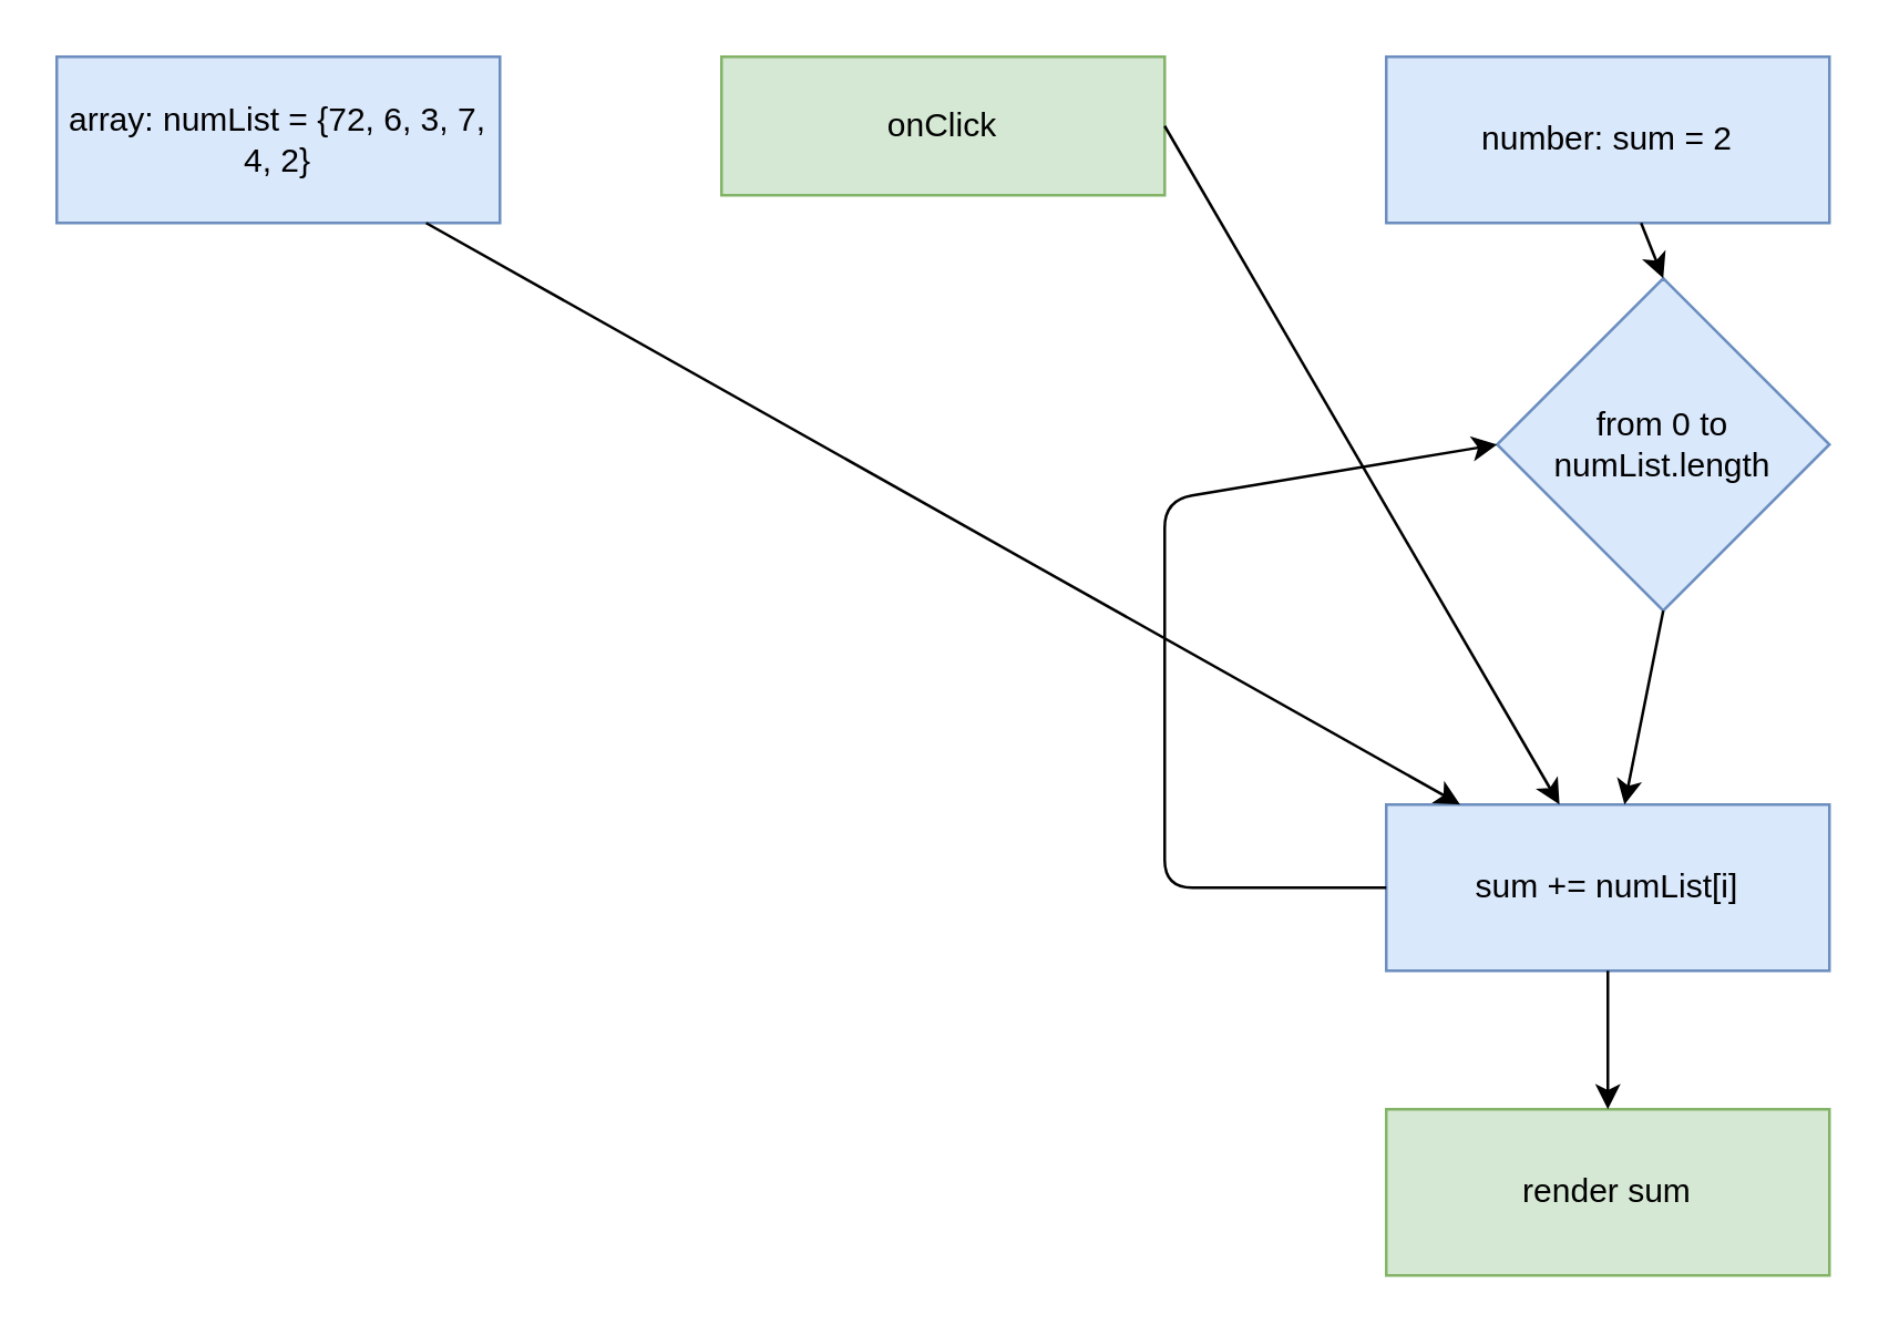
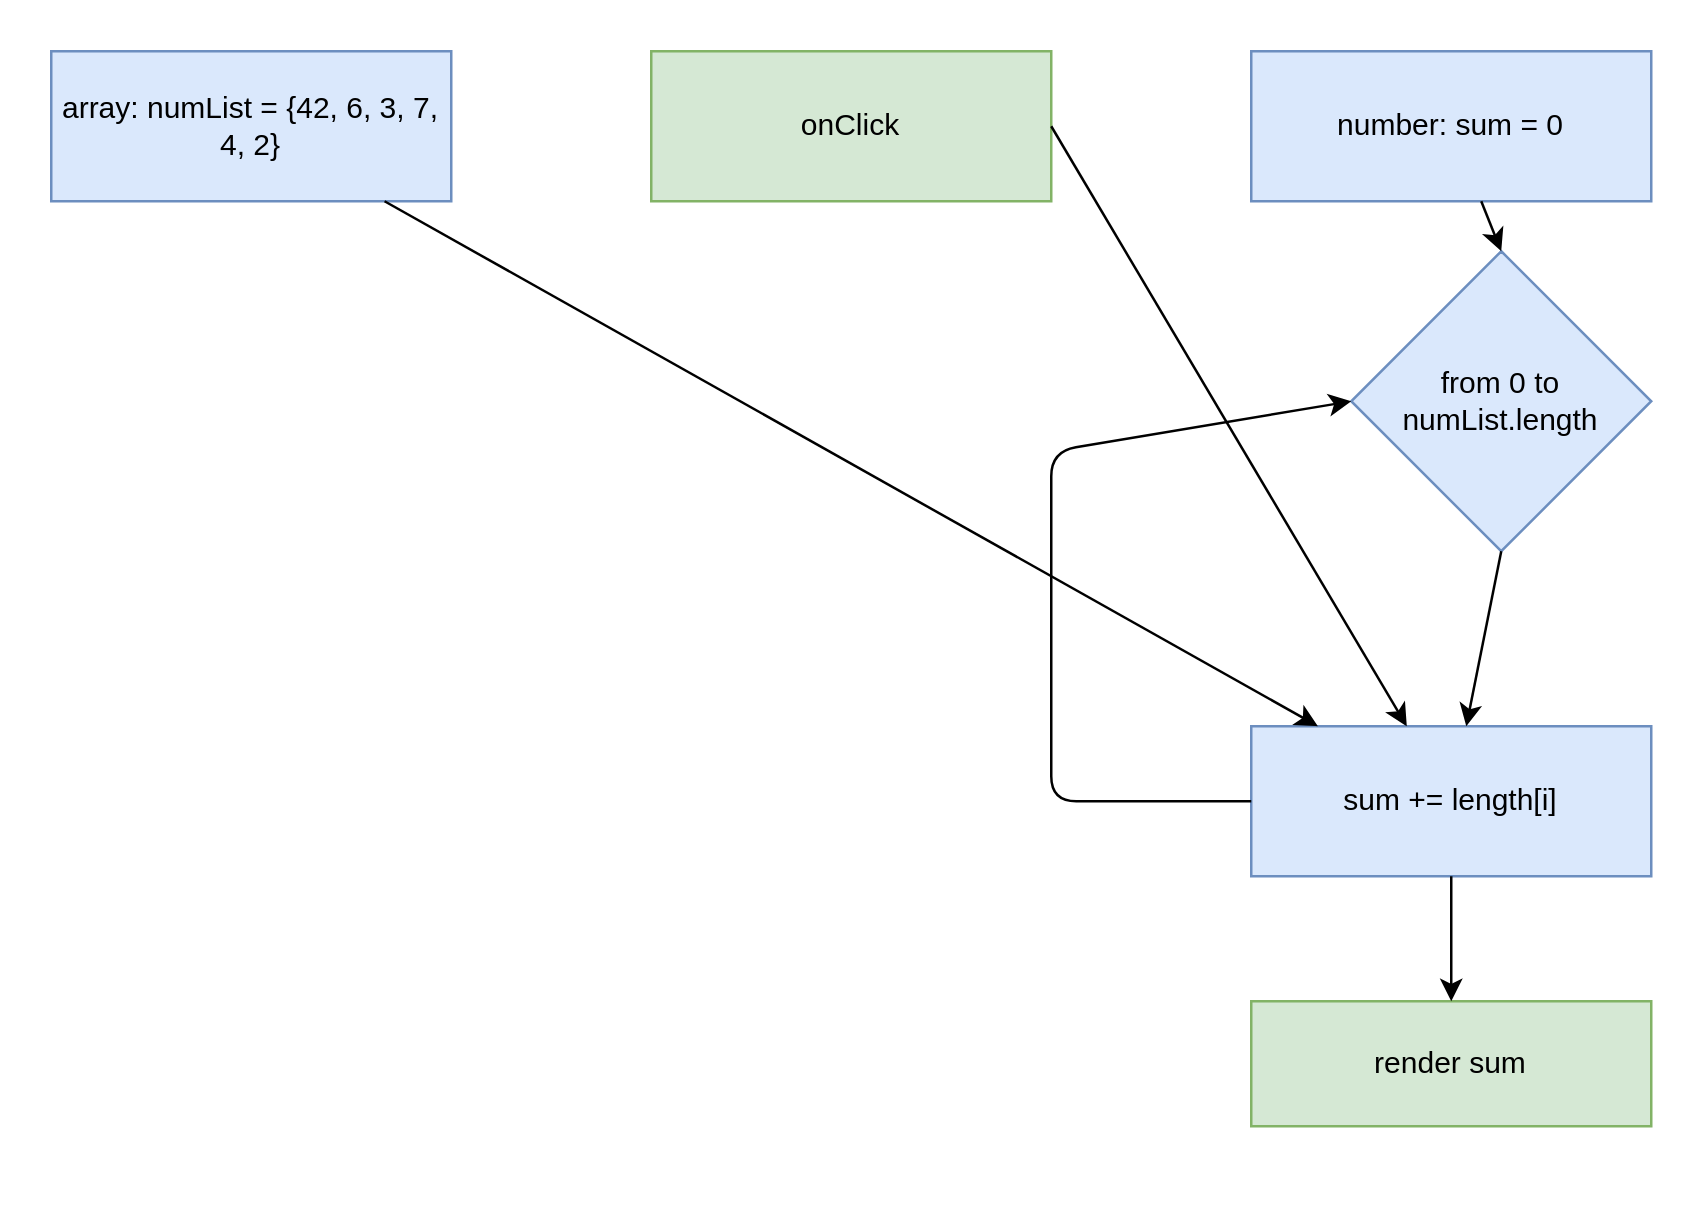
- <mxCell id="6" value="onClick" style="rounded=0;whiteSpace=wrap;html=1;fillColor=#d5e8d4;strokeColor=#82b366;" vertex="1" parent="1"><mxGeometry x="260" y="20" width="160" height="50" as="geometry" /></mxCell>
+ <mxCell id="6" value="onClick" style="rounded=0;whiteSpace=wrap;html=1;fillColor=#d5e8d4;strokeColor=#82b366;" vertex="1" parent="1"><mxGeometry x="260" y="20" width="160" height="60" as="geometry" /></mxCell>
- <mxCell id="2" value="array: numList = {72, 6, 3, 7, 4, 2}" style="rounded=0;whiteSpace=wrap;html=1;fillColor=#dae8fc;strokeColor=#6c8ebf;" vertex="1" parent="1"><mxGeometry x="20" y="20" width="160" height="60" as="geometry" /></mxCell>
+ <mxCell id="2" value="array: numList = {42, 6, 3, 7, 4, 2}" style="rounded=0;whiteSpace=wrap;html=1;fillColor=#dae8fc;strokeColor=#6c8ebf;" vertex="1" parent="1"><mxGeometry x="20" y="20" width="160" height="60" as="geometry" /></mxCell>
- <mxCell id="3" value="number: sum = 2" style="rounded=0;whiteSpace=wrap;html=1;fillColor=#dae8fc;strokeColor=#6c8ebf;" vertex="1" parent="1"><mxGeometry x="500" y="20" width="160" height="60" as="geometry" /></mxCell>
+ <mxCell id="3" value="number: sum = 0" style="rounded=0;whiteSpace=wrap;html=1;fillColor=#dae8fc;strokeColor=#6c8ebf;" vertex="1" parent="1"><mxGeometry x="500" y="20" width="160" height="60" as="geometry" /></mxCell>
- <mxCell id="5" value="sum += numList[i]" style="rounded=0;whiteSpace=wrap;html=1;fillColor=#dae8fc;strokeColor=#6c8ebf;" vertex="1" parent="1"><mxGeometry x="500" y="290" width="160" height="60" as="geometry" /></mxCell>
+ <mxCell id="5" value="sum += length[i]" style="rounded=0;whiteSpace=wrap;html=1;fillColor=#dae8fc;strokeColor=#6c8ebf;" vertex="1" parent="1"><mxGeometry x="500" y="290" width="160" height="60" as="geometry" /></mxCell>
- <mxCell id="7" value="render sum" style="rounded=0;whiteSpace=wrap;html=1;fillColor=#d5e8d4;strokeColor=#82b366;" vertex="1" parent="1"><mxGeometry x="500" y="400" width="160" height="60" as="geometry" /></mxCell>
+ <mxCell id="7" value="render sum" style="rounded=0;whiteSpace=wrap;html=1;fillColor=#d5e8d4;strokeColor=#82b366;" vertex="1" parent="1"><mxGeometry x="500" y="400" width="160" height="50" as="geometry" /></mxCell>
